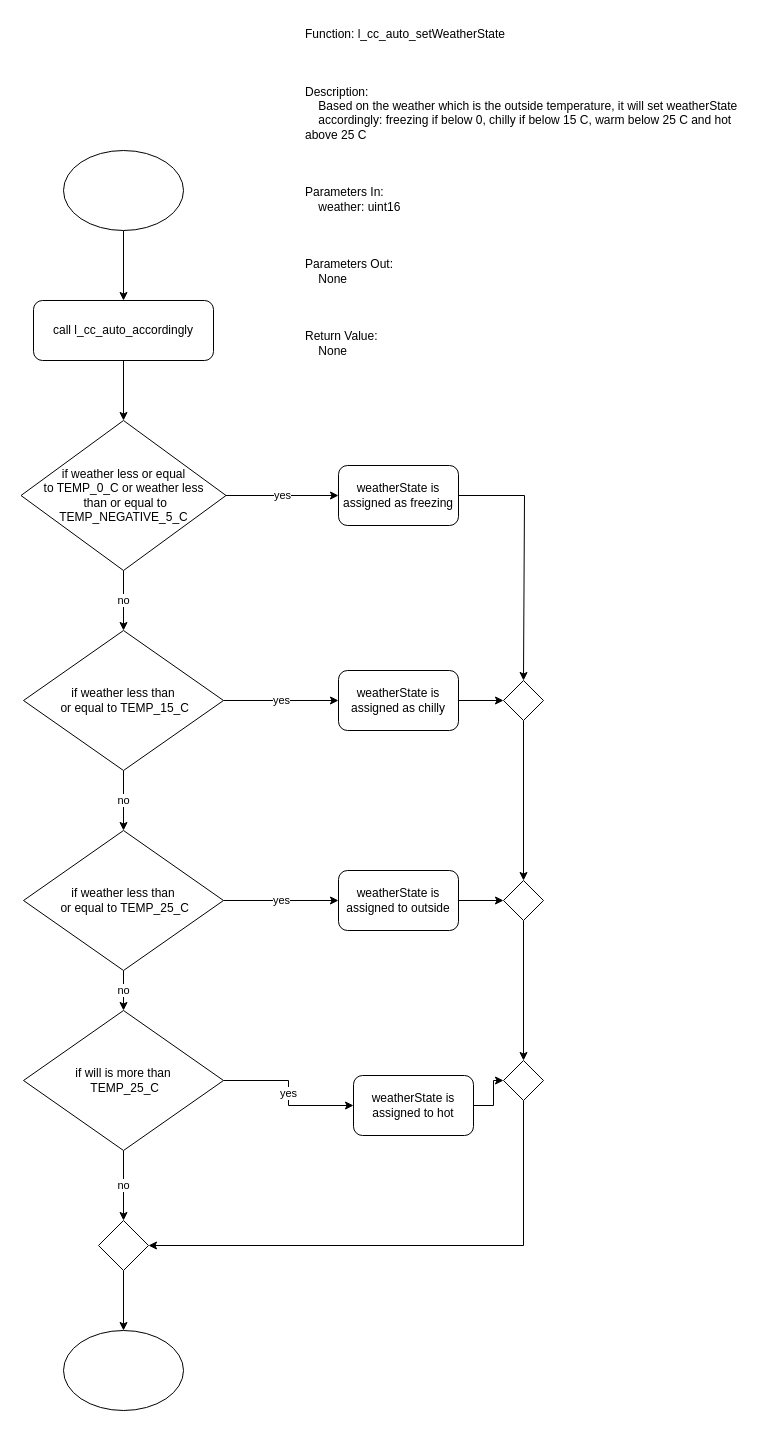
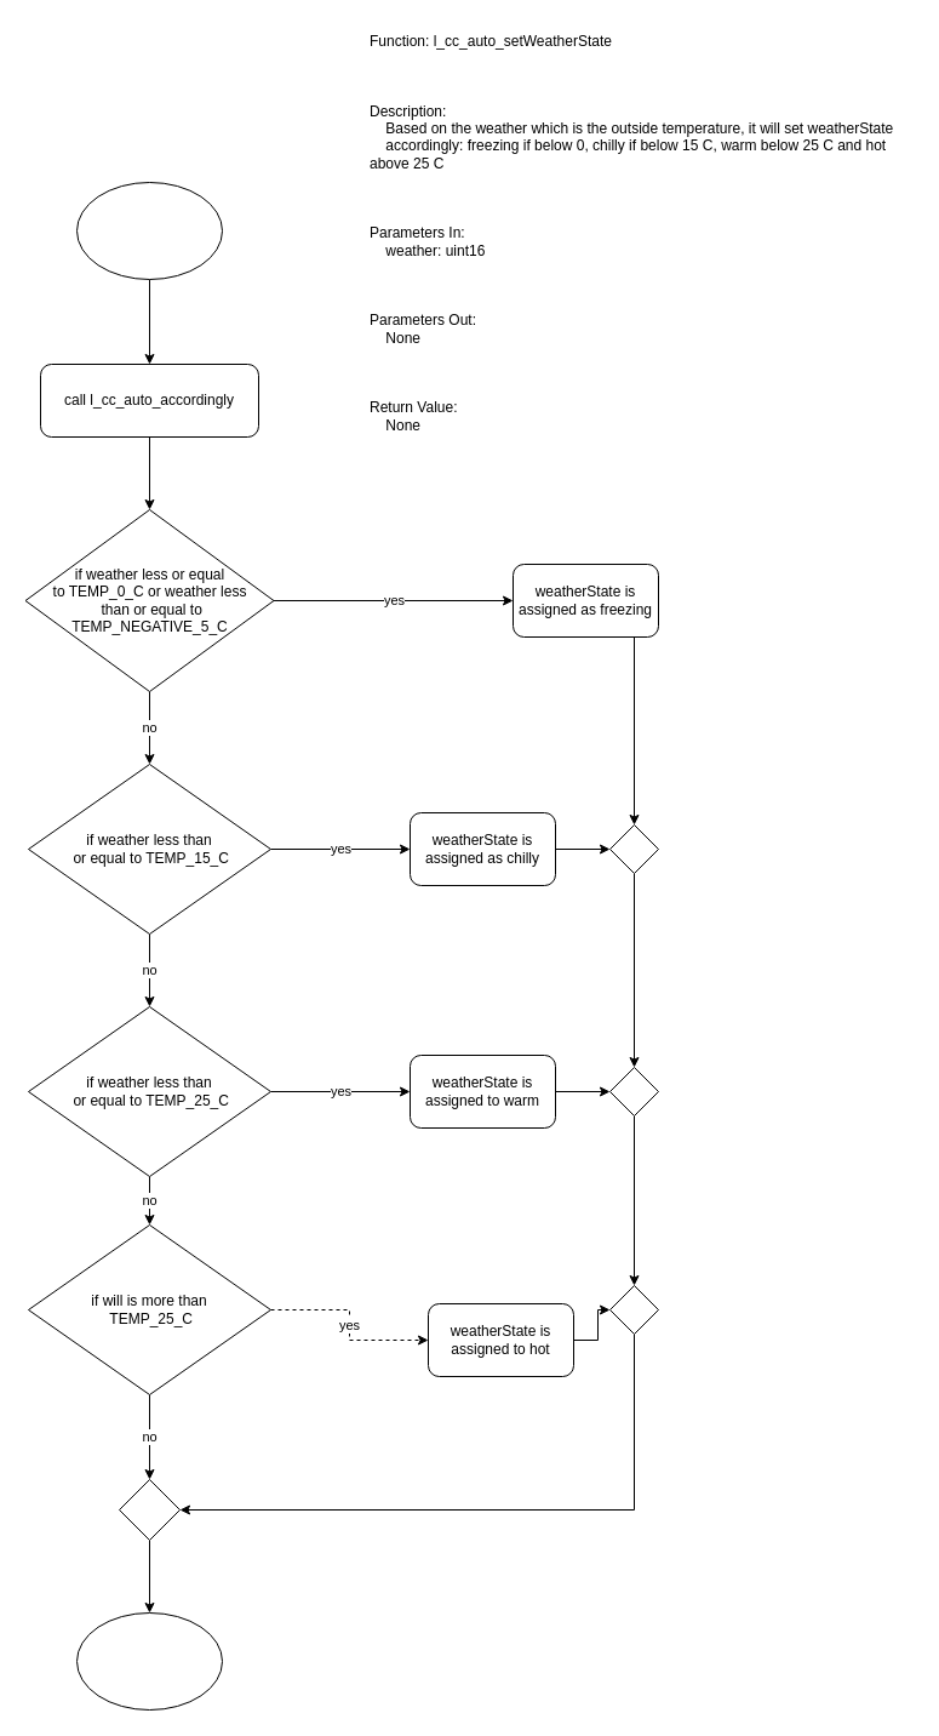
- <mxCell id="11" value="weatherState is assigned as freezing" style="rounded=1;whiteSpace=wrap;html=1;" vertex="1" parent="1"><mxGeometry x="338" y="465" width="120" height="60" as="geometry" /></mxCell>
+ <mxCell id="11" value="weatherState is assigned as freezing" style="rounded=1;whiteSpace=wrap;html=1;" vertex="1" parent="1"><mxGeometry x="423" y="465" width="120" height="60" as="geometry" /></mxCell>
- <mxCell id="21" value="weatherState is assigned to outside" style="rounded=1;whiteSpace=wrap;html=1;" vertex="1" parent="1"><mxGeometry x="338" y="870" width="120" height="60" as="geometry" /></mxCell>
+ <mxCell id="21" value="weatherState is assigned to warm" style="rounded=1;whiteSpace=wrap;html=1;" vertex="1" parent="1"><mxGeometry x="338" y="870" width="120" height="60" as="geometry" /></mxCell>
- <mxCell id="22" value="yes" style="edgeStyle=orthogonalEdgeStyle;rounded=0;orthogonalLoop=1;jettySize=auto;html=1;" edge="1" parent="1" source="24" target="26"><mxGeometry relative="1" as="geometry"><mxPoint x="343" y="1080" as="targetPoint" /></mxGeometry></mxCell>
+ <mxCell id="22" value="yes" style="edgeStyle=orthogonalEdgeStyle;rounded=0;orthogonalLoop=1;jettySize=auto;html=1;dashed=1;" edge="1" parent="1" source="24" target="26"><mxGeometry relative="1" as="geometry"><mxPoint x="343" y="1080" as="targetPoint" /></mxGeometry></mxCell>
